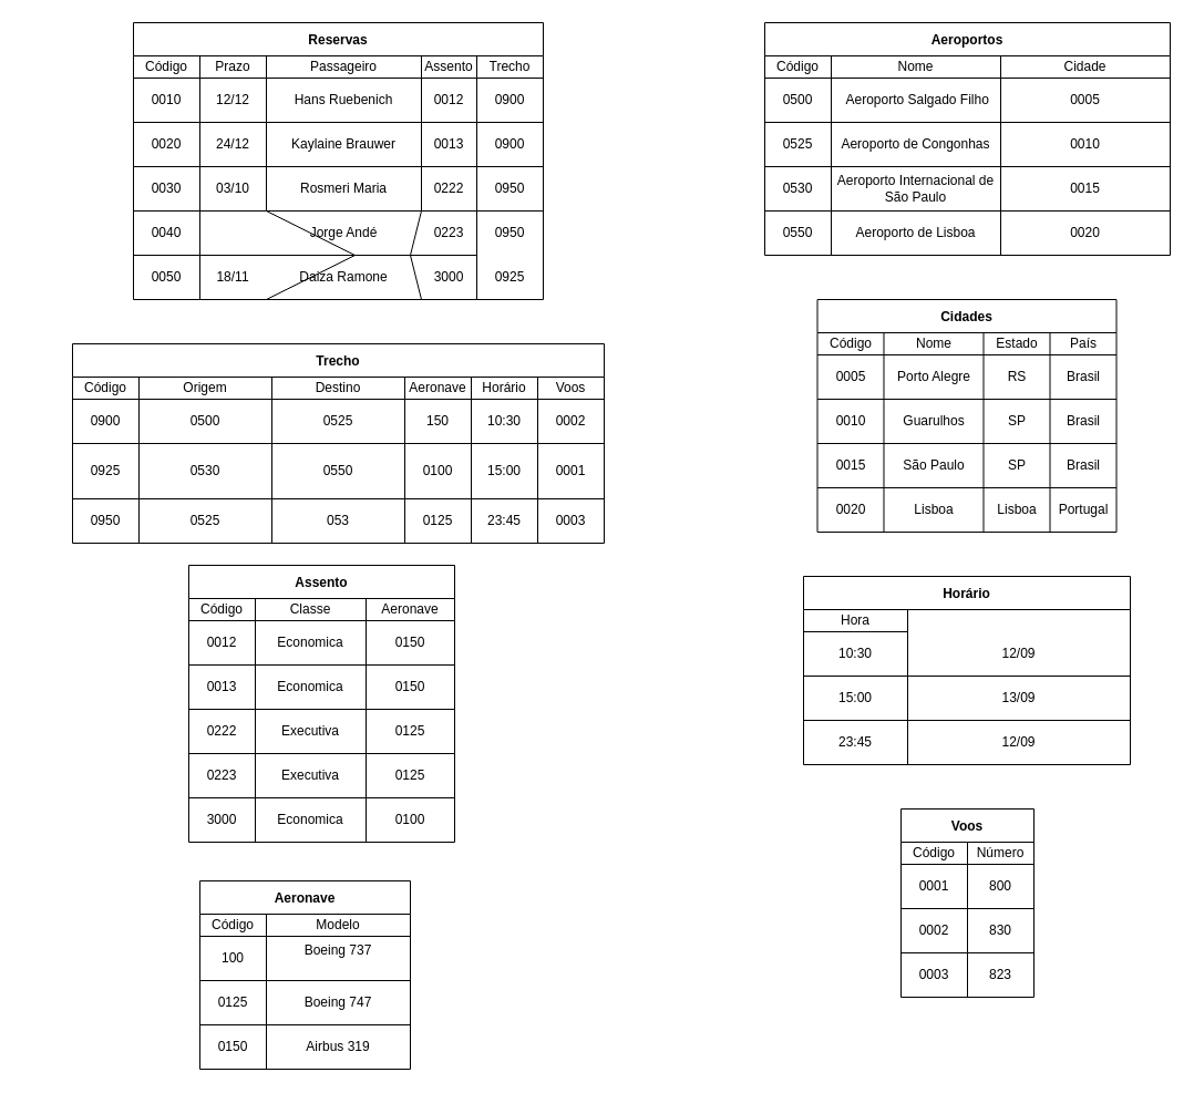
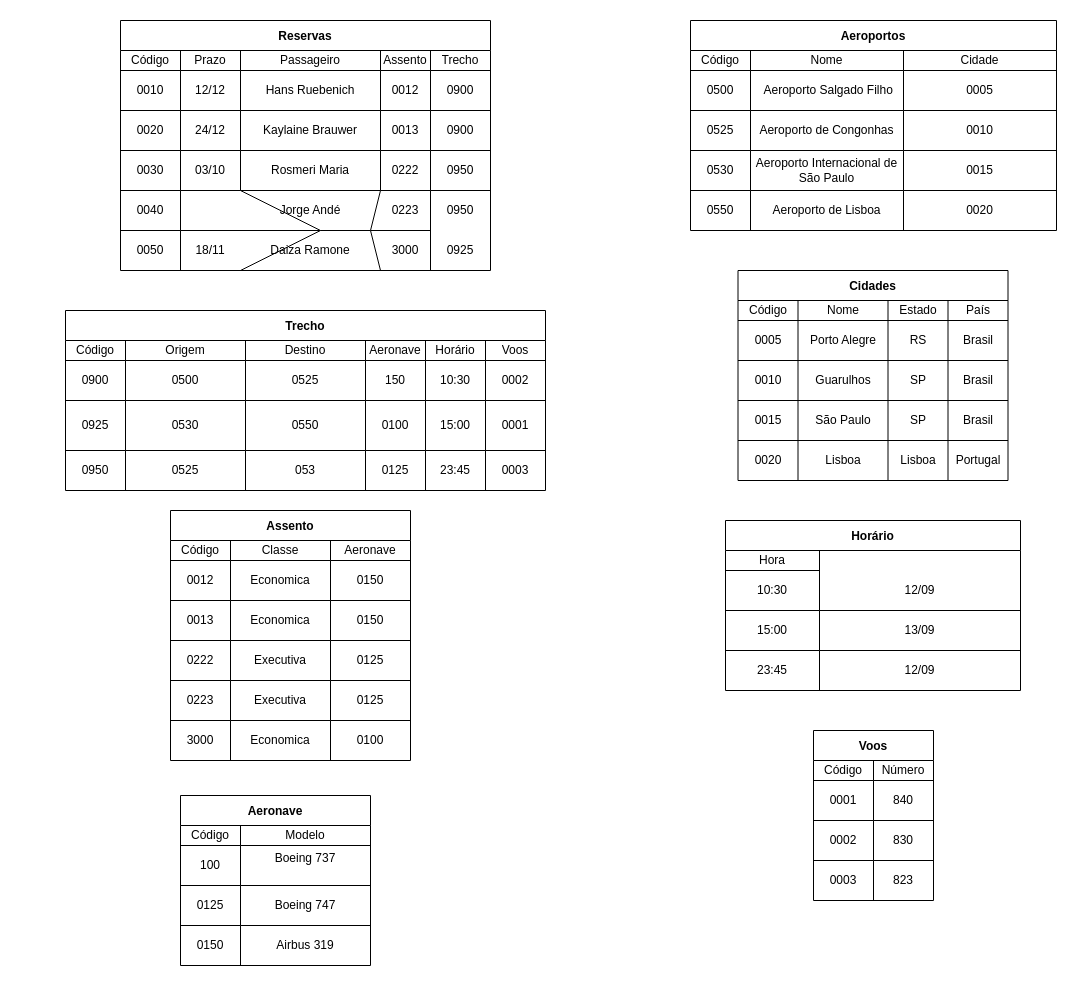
- <mxCell id="178" value="800" style="shape=partialRectangle;html=1;whiteSpace=wrap;connectable=0;fillColor=none;top=0;left=0;bottom=0;right=0;overflow=hidden;pointerEvents=1;" parent="176" vertex="1"><mxGeometry x="60" width="60" height="40" as="geometry" /></mxCell>
+ <mxCell id="178" value="840" style="shape=partialRectangle;html=1;whiteSpace=wrap;connectable=0;fillColor=none;top=0;left=0;bottom=0;right=0;overflow=hidden;pointerEvents=1;" parent="176" vertex="1"><mxGeometry x="60" width="60" height="40" as="geometry" /></mxCell>
